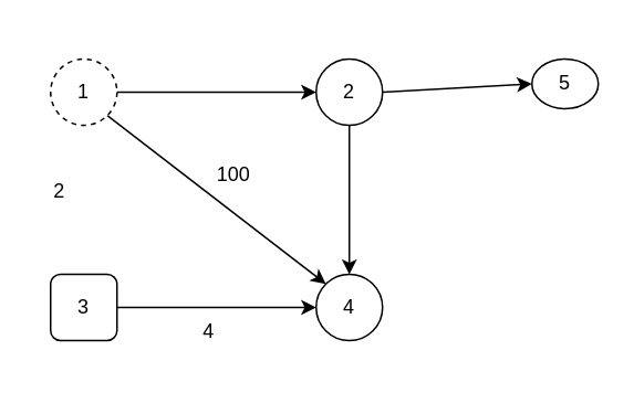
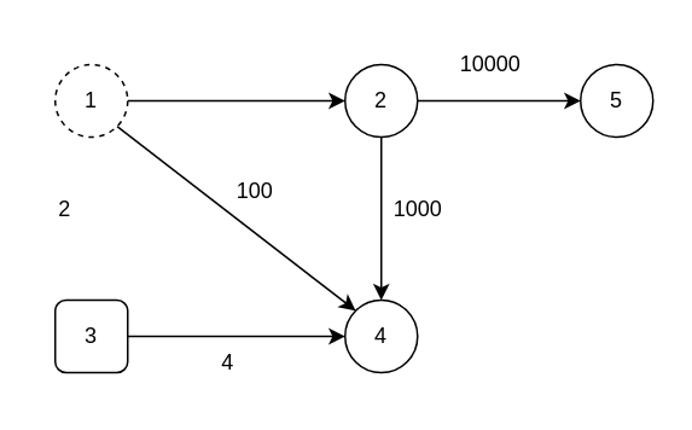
+ <mxCell id="16" value="10000" style="text;html=1;align=center;verticalAlign=middle;resizable=0;points=[];autosize=1;strokeColor=none;fillColor=none;" vertex="1" parent="1"><mxGeometry x="240" y="20" width="60" height="30" as="geometry" /></mxCell>
- <mxCell id="9" value="5" style="ellipse;whiteSpace=wrap;html=1;aspect=fixed;" vertex="1" parent="1"><mxGeometry x="320" y="35" width="40" height="30" as="geometry" /></mxCell>
+ <mxCell id="9" value="5" style="ellipse;whiteSpace=wrap;html=1;aspect=fixed;" vertex="1" parent="1"><mxGeometry x="320" y="35" width="40" height="40" as="geometry" /></mxCell>
+ <mxCell id="15" value="1000" style="text;html=1;align=center;verticalAlign=middle;resizable=0;points=[];autosize=1;strokeColor=none;fillColor=none;" vertex="1" parent="1"><mxGeometry x="205" y="100" width="50" height="30" as="geometry" /></mxCell>
